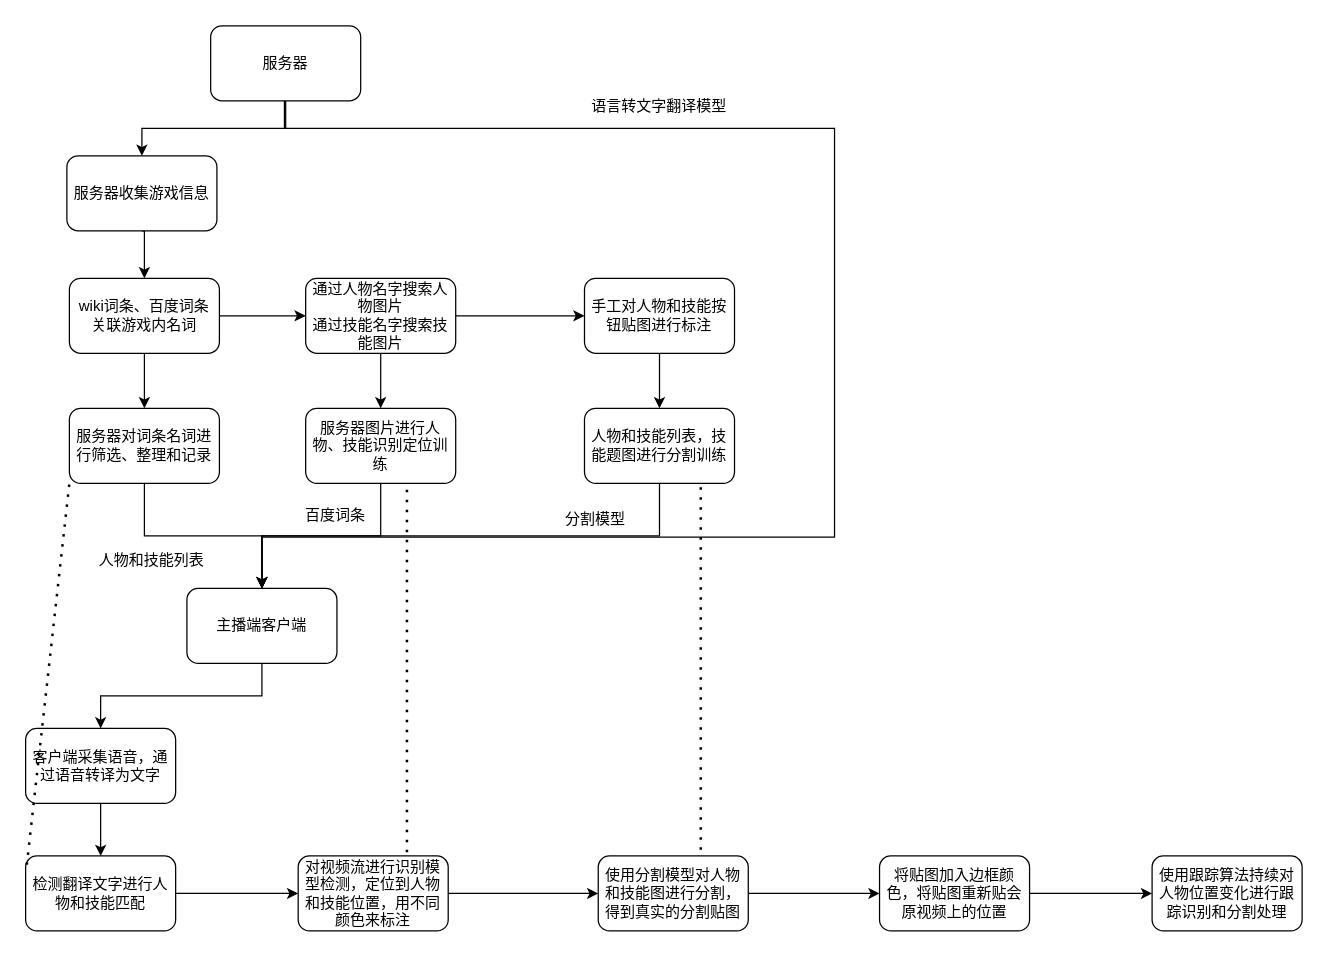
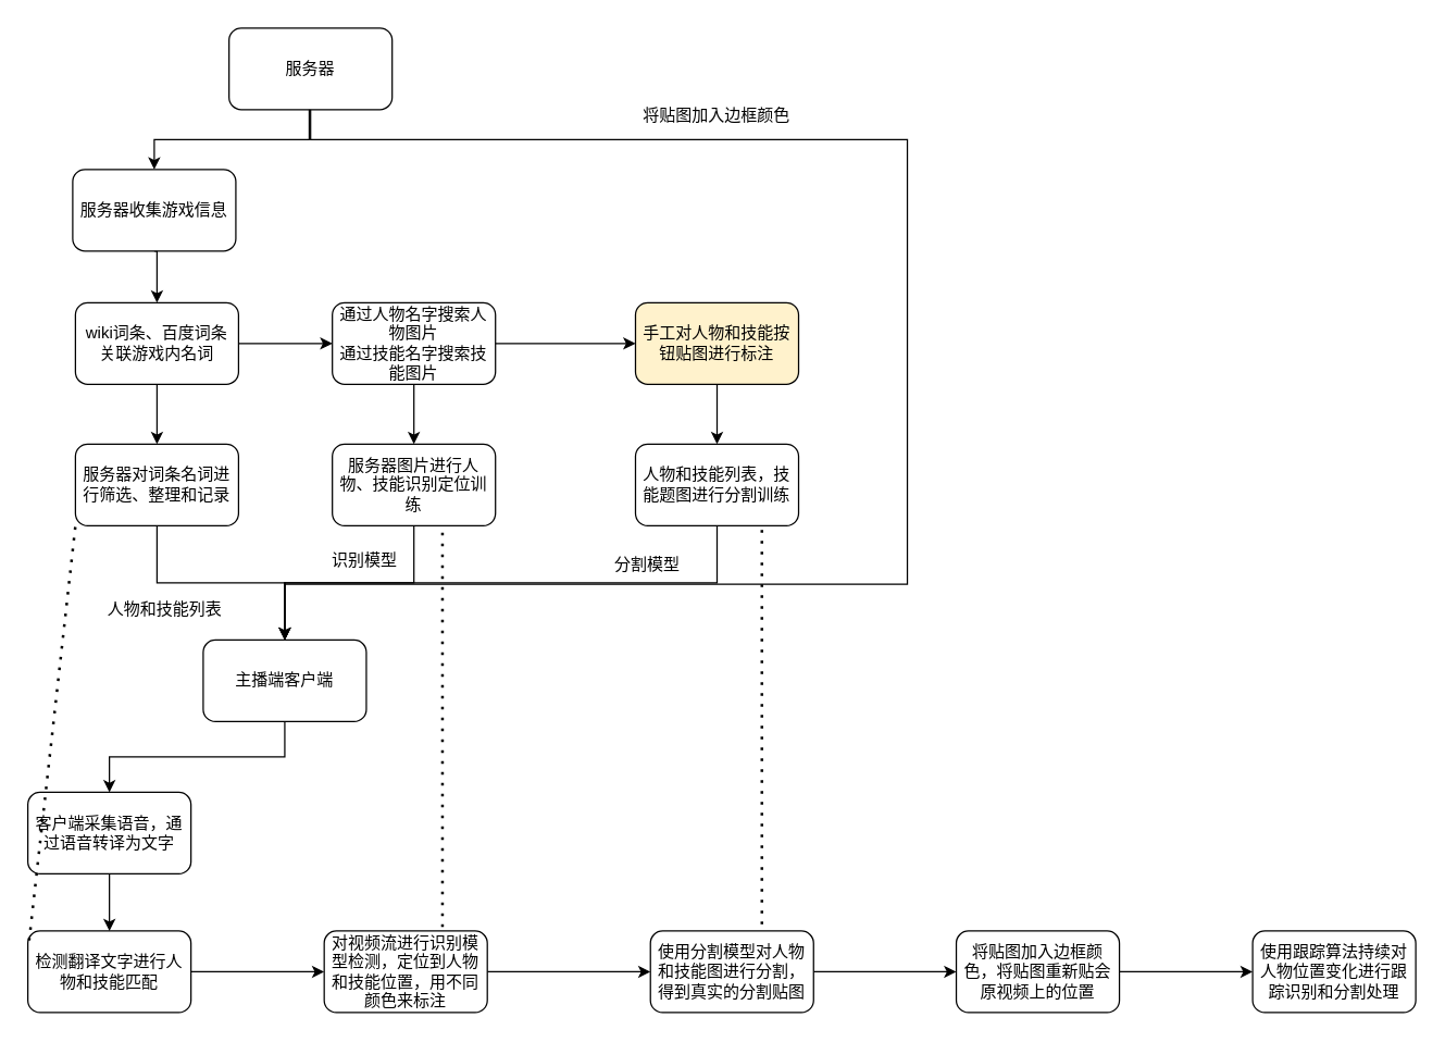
- <mxCell id="21" value="语言转文字翻译模型" style="text;html=1;strokeColor=none;fillColor=none;align=center;verticalAlign=middle;whiteSpace=wrap;rounded=0;" vertex="1" parent="1"><mxGeometry x="454" y="70" width="146" height="30" as="geometry" /></mxCell>
+ <mxCell id="21" value="将贴图加入边框颜色" style="text;html=1;strokeColor=none;fillColor=none;align=center;verticalAlign=middle;whiteSpace=wrap;rounded=0;" vertex="1" parent="1"><mxGeometry x="454" y="70" width="146" height="30" as="geometry" /></mxCell>
- <mxCell id="31" value="手工对人物和技能按钮贴图进行标注" style="rounded=1;whiteSpace=wrap;html=1;" vertex="1" parent="1"><mxGeometry x="467" y="222" width="120" height="60" as="geometry" /></mxCell>
+ <mxCell id="31" value="手工对人物和技能按钮贴图进行标注" style="rounded=1;whiteSpace=wrap;html=1;fillColor=#fff2cc;" vertex="1" parent="1"><mxGeometry x="467" y="222" width="120" height="60" as="geometry" /></mxCell>
- <mxCell id="16" value="百度词条" style="text;html=1;strokeColor=none;fillColor=none;align=center;verticalAlign=middle;whiteSpace=wrap;rounded=0;" vertex="1" parent="1"><mxGeometry x="238" y="397" width="60" height="30" as="geometry" /></mxCell>
+ <mxCell id="16" value="识别模型" style="text;html=1;strokeColor=none;fillColor=none;align=center;verticalAlign=middle;whiteSpace=wrap;rounded=0;" vertex="1" parent="1"><mxGeometry x="238" y="397" width="60" height="30" as="geometry" /></mxCell>
